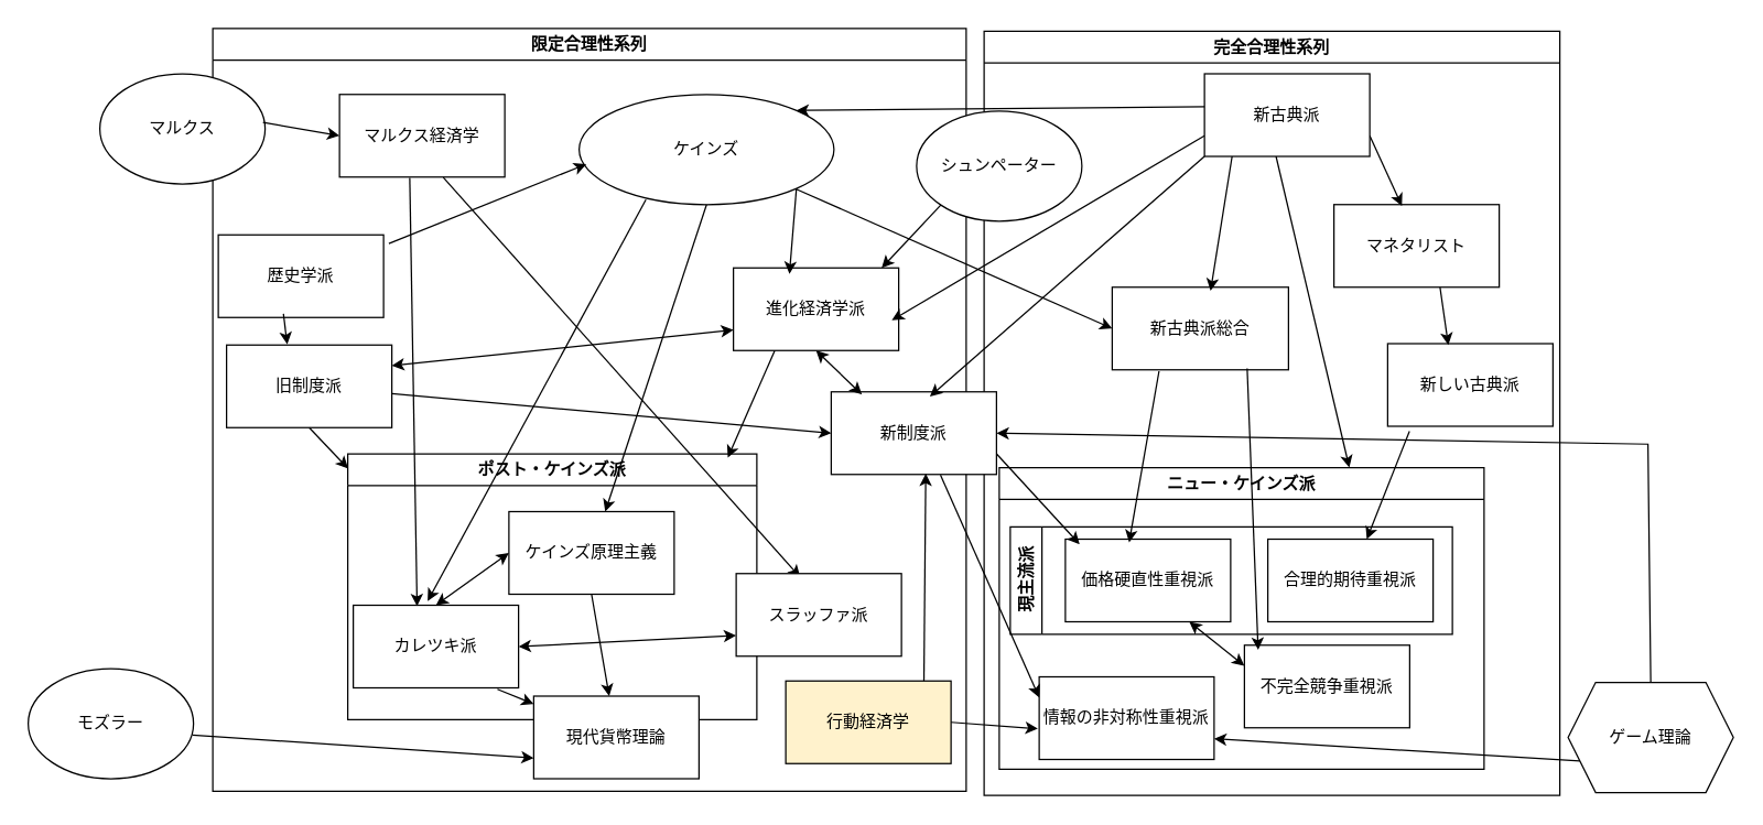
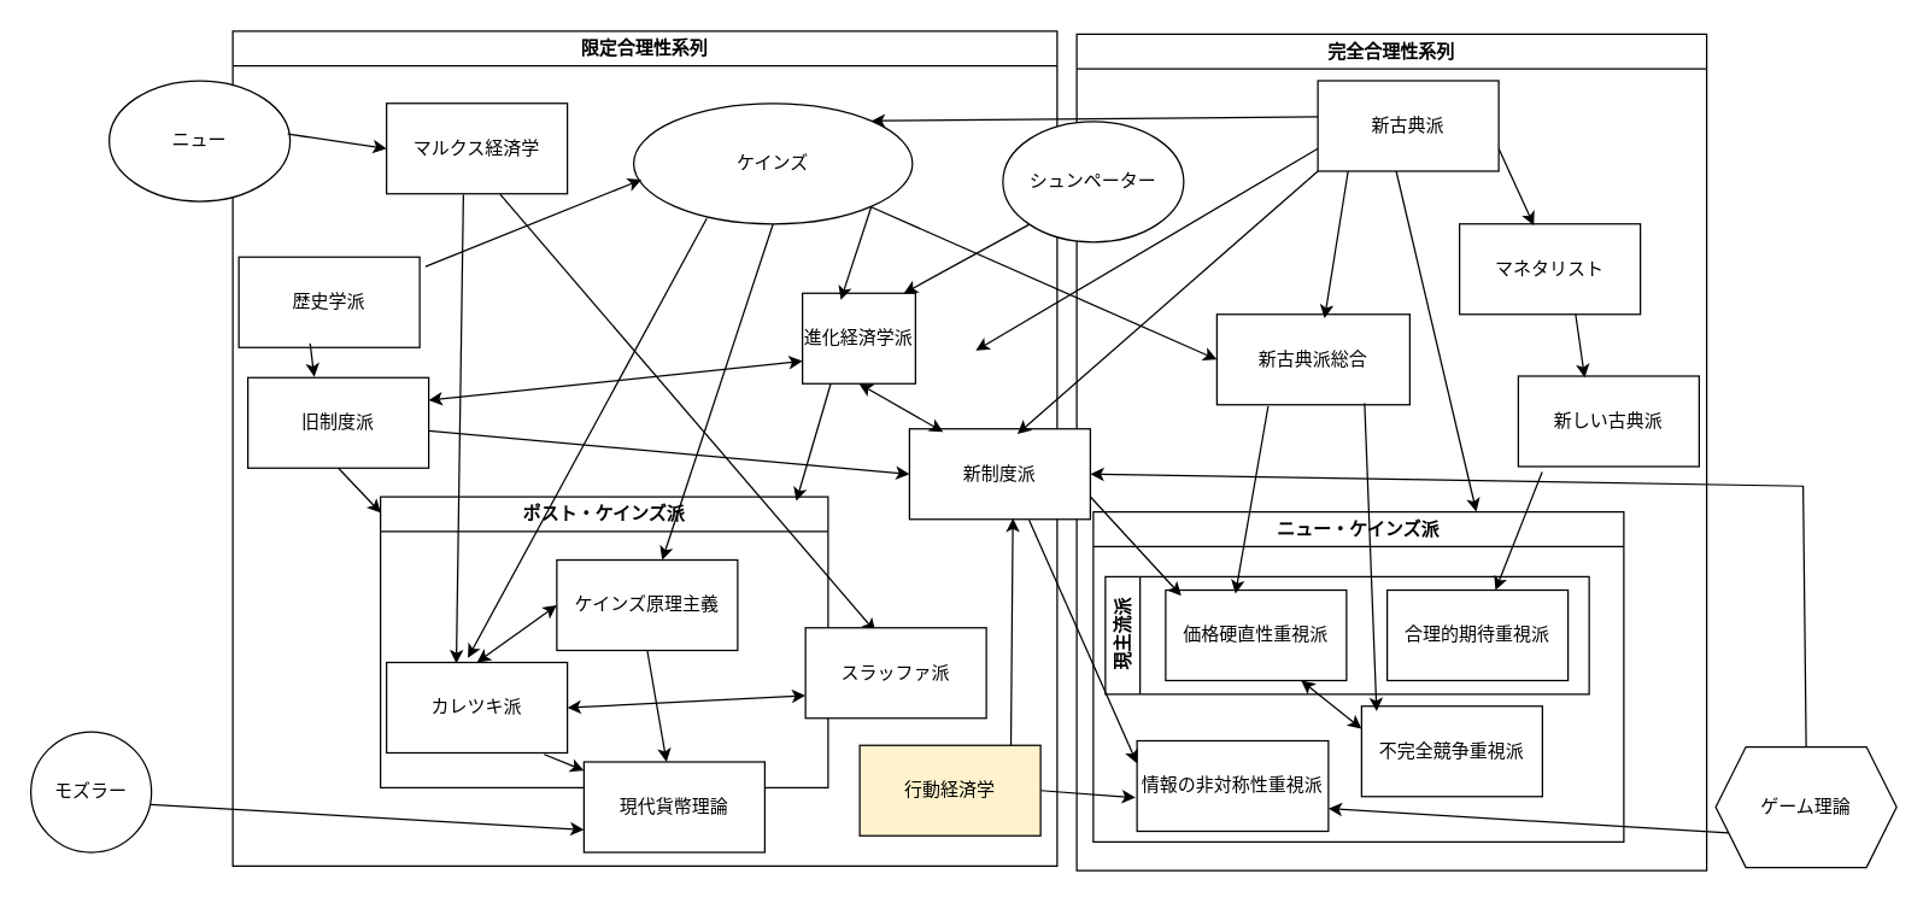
- <mxCell id="41" value="マルクス" style="ellipse;whiteSpace=wrap;html=1;" parent="1" vertex="1"><mxGeometry x="72" y="53" width="120" height="80" as="geometry" /></mxCell>
+ <mxCell id="41" value="ニュー" style="ellipse;whiteSpace=wrap;html=1;" parent="1" vertex="1"><mxGeometry x="72" y="53" width="120" height="80" as="geometry" /></mxCell>
- <mxCell id="7" value="マルクス経済学" style="rounded=0;whiteSpace=wrap;html=1;" parent="6" vertex="1"><mxGeometry x="92" y="48" width="120" height="60" as="geometry" /></mxCell>
+ <mxCell id="7" value="マルクス経済学" style="rounded=0;whiteSpace=wrap;html=1;" parent="6" vertex="1"><mxGeometry x="102" y="48" width="120" height="60" as="geometry" /></mxCell>
- <mxCell id="12" value="進化経済学派" style="rounded=0;whiteSpace=wrap;html=1;" parent="6" vertex="1"><mxGeometry x="378" y="174" width="120" height="60" as="geometry" /></mxCell>
+ <mxCell id="12" value="進化経済学派" style="rounded=0;whiteSpace=wrap;html=1;" parent="6" vertex="1"><mxGeometry x="378" y="174" width="75" height="60" as="geometry" /></mxCell>
- <mxCell id="52" value="モズラー" style="ellipse;whiteSpace=wrap;html=1;" parent="1" vertex="1"><mxGeometry x="20" y="485" width="120" height="80" as="geometry" /></mxCell>
+ <mxCell id="52" value="モズラー" style="ellipse;whiteSpace=wrap;html=1;" parent="1" vertex="1"><mxGeometry x="20" y="485" width="80" height="80" as="geometry" /></mxCell>
